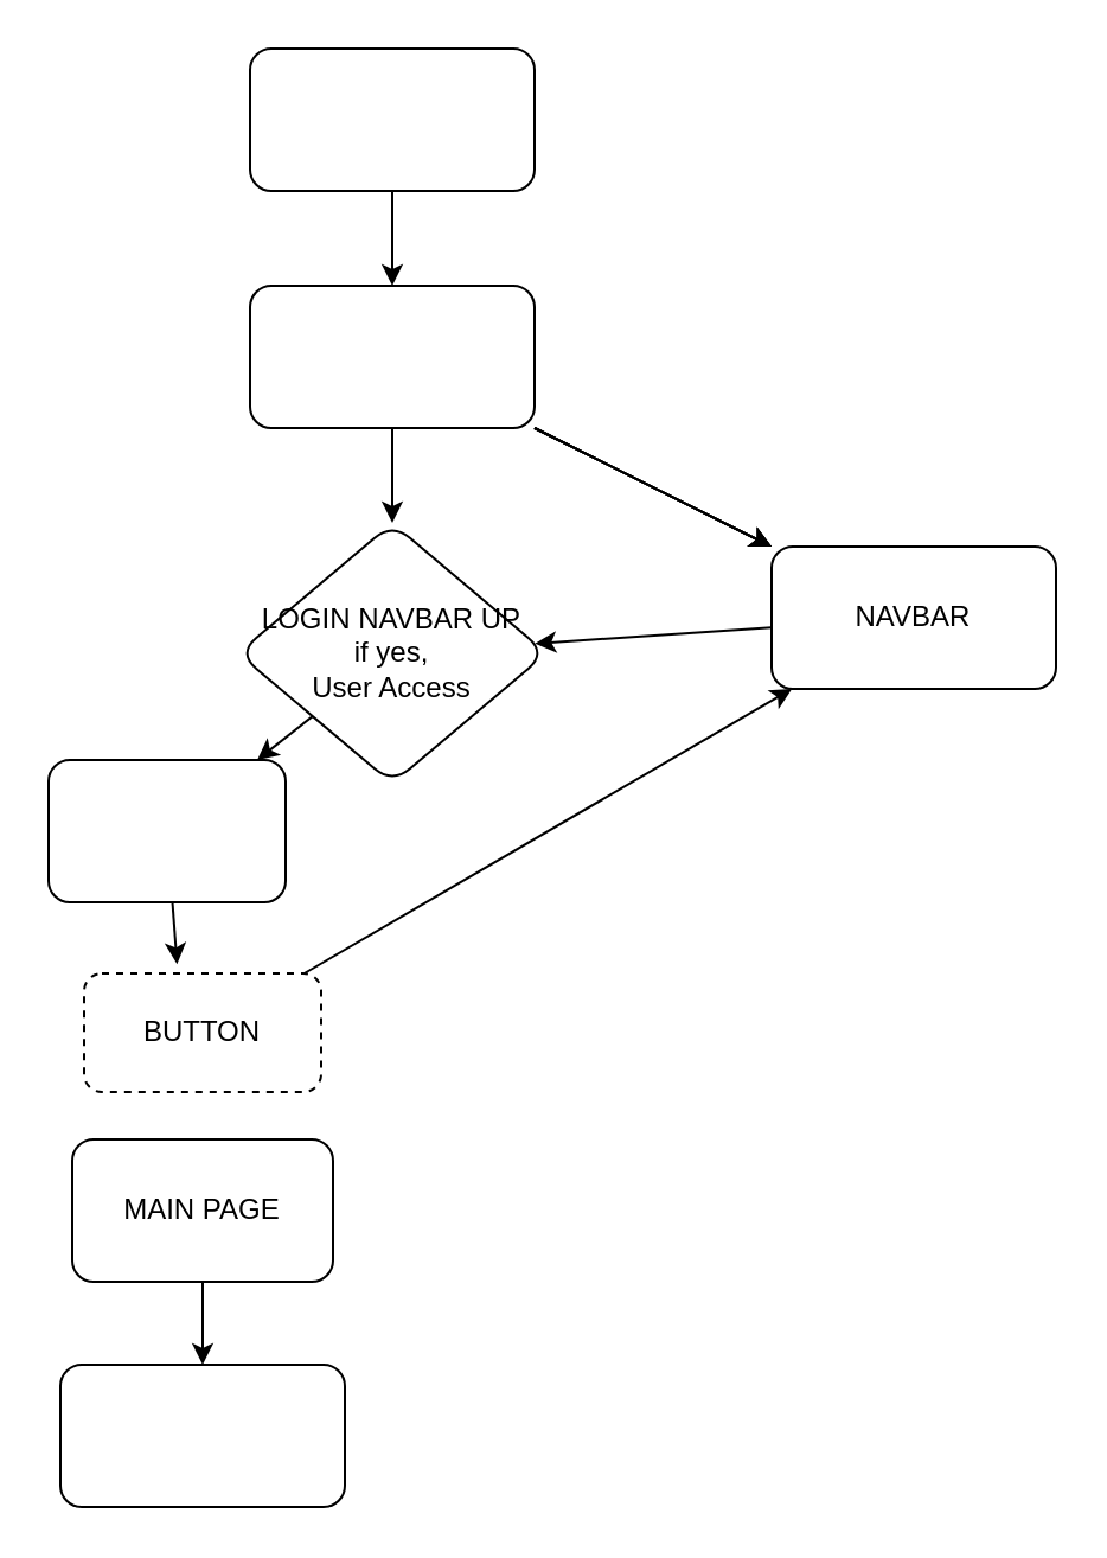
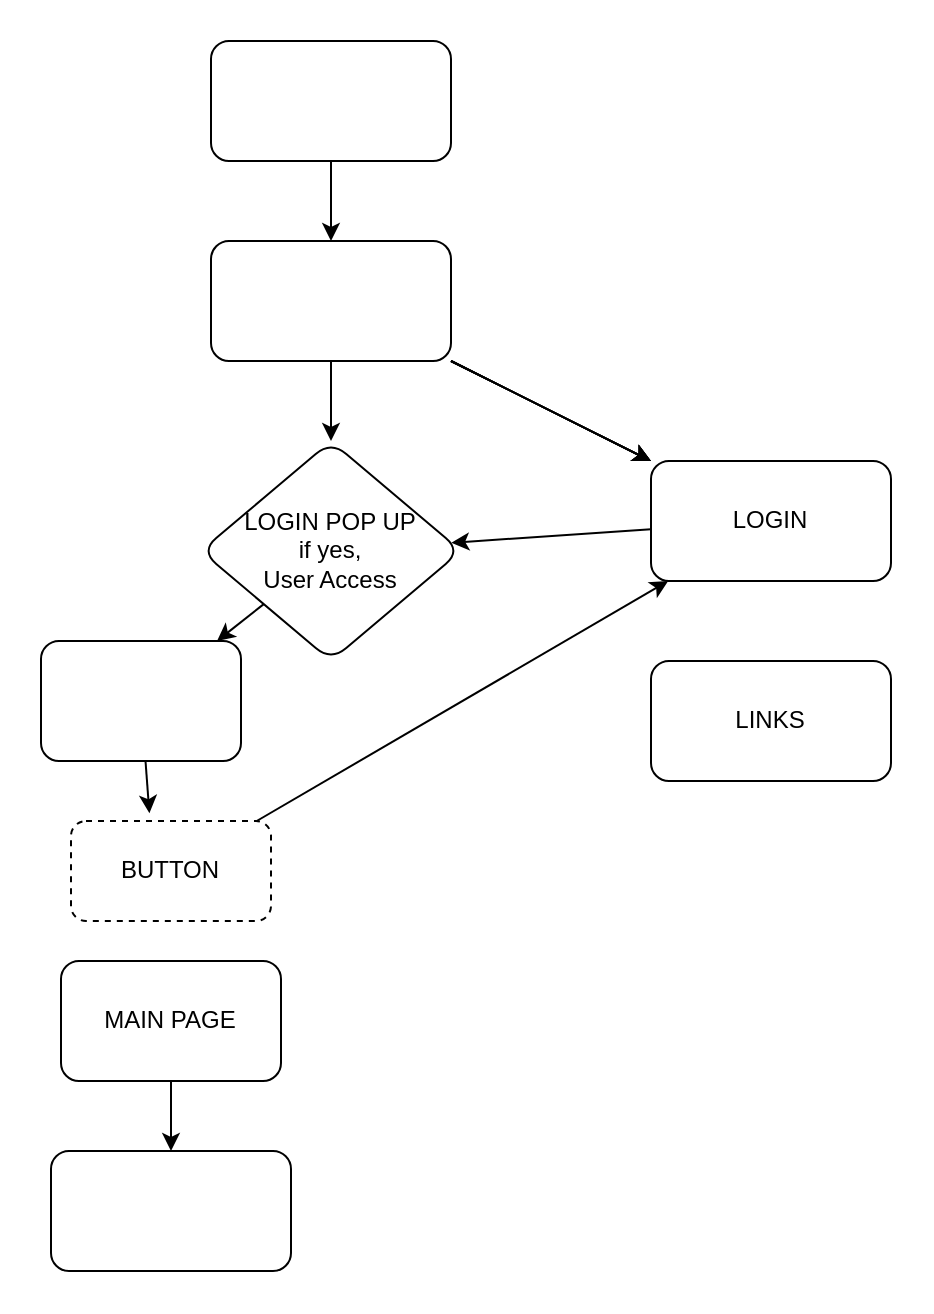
- <mxCell id="11" value="NAVBAR" style="whiteSpace=wrap;html=1;fillColor=none;rounded=1;gradientColor=#ffffff;" vertex="1" parent="1"><mxGeometry x="325" y="230" width="120" height="60" as="geometry" /></mxCell>
+ <mxCell id="11" value="LOGIN" style="whiteSpace=wrap;html=1;fillColor=none;rounded=1;gradientColor=#ffffff;" vertex="1" parent="1"><mxGeometry x="325" y="230" width="120" height="60" as="geometry" /></mxCell>
- <mxCell id="19" value="LOGIN NAVBAR UP&lt;br&gt;if yes,&lt;br&gt;User Access" style="rhombus;whiteSpace=wrap;html=1;fillColor=none;rounded=1;gradientColor=#ffffff;" vertex="1" parent="1"><mxGeometry x="100" y="220" width="130" height="110" as="geometry" /></mxCell>
+ <mxCell id="19" value="LOGIN POP UP&lt;br&gt;if yes,&lt;br&gt;User Access" style="rhombus;whiteSpace=wrap;html=1;fillColor=none;rounded=1;gradientColor=#ffffff;" vertex="1" parent="1"><mxGeometry x="100" y="220" width="130" height="110" as="geometry" /></mxCell>
+ <mxCell id="17" value="LINKS" style="whiteSpace=wrap;html=1;fillColor=none;rounded=1;gradientColor=#ffffff;" vertex="1" parent="1"><mxGeometry x="325" y="330" width="120" height="60" as="geometry" /></mxCell>
